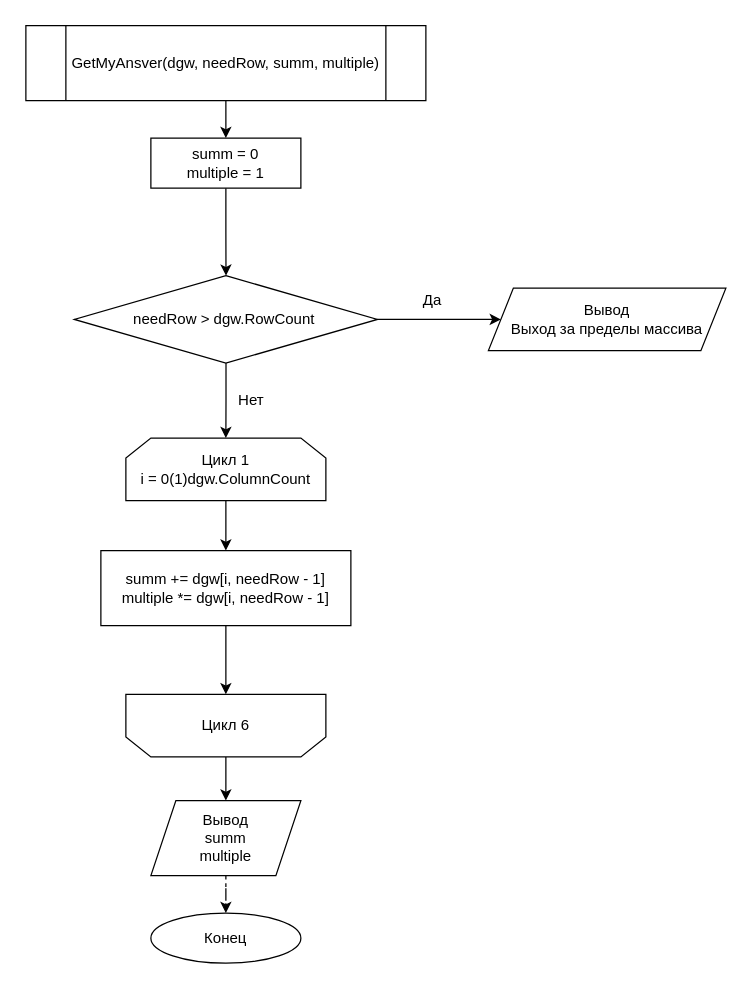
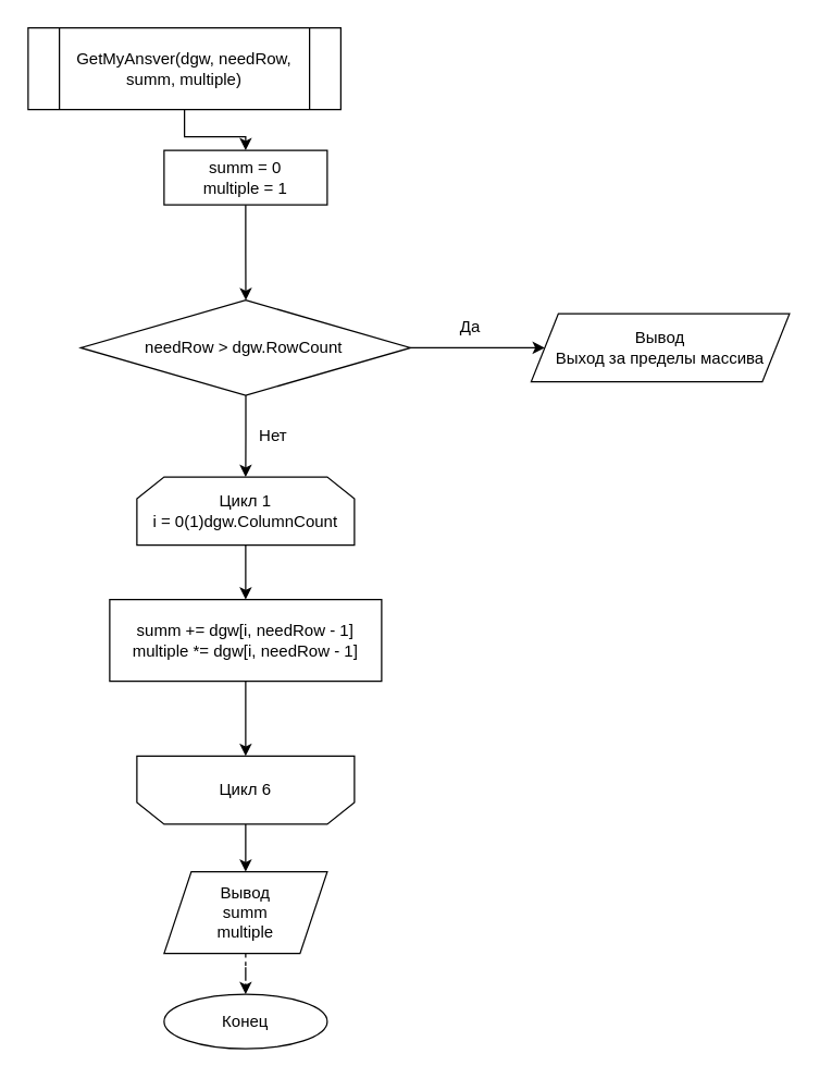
- <mxCell id="3" value="GetMyAnsver(dgw, needRow, summ, multiple)" style="shape=process;whiteSpace=wrap;html=1;backgroundOutline=1;" vertex="1" parent="1"><mxGeometry x="20" width="320" height="60" as="geometry" y="20" /></mxCell>
+ <mxCell id="3" value="GetMyAnsver(dgw, needRow, summ, multiple)" style="shape=process;whiteSpace=wrap;html=1;backgroundOutline=1;" vertex="1" parent="1"><mxGeometry x="20" y="20" width="230" height="60" as="geometry" /></mxCell>
